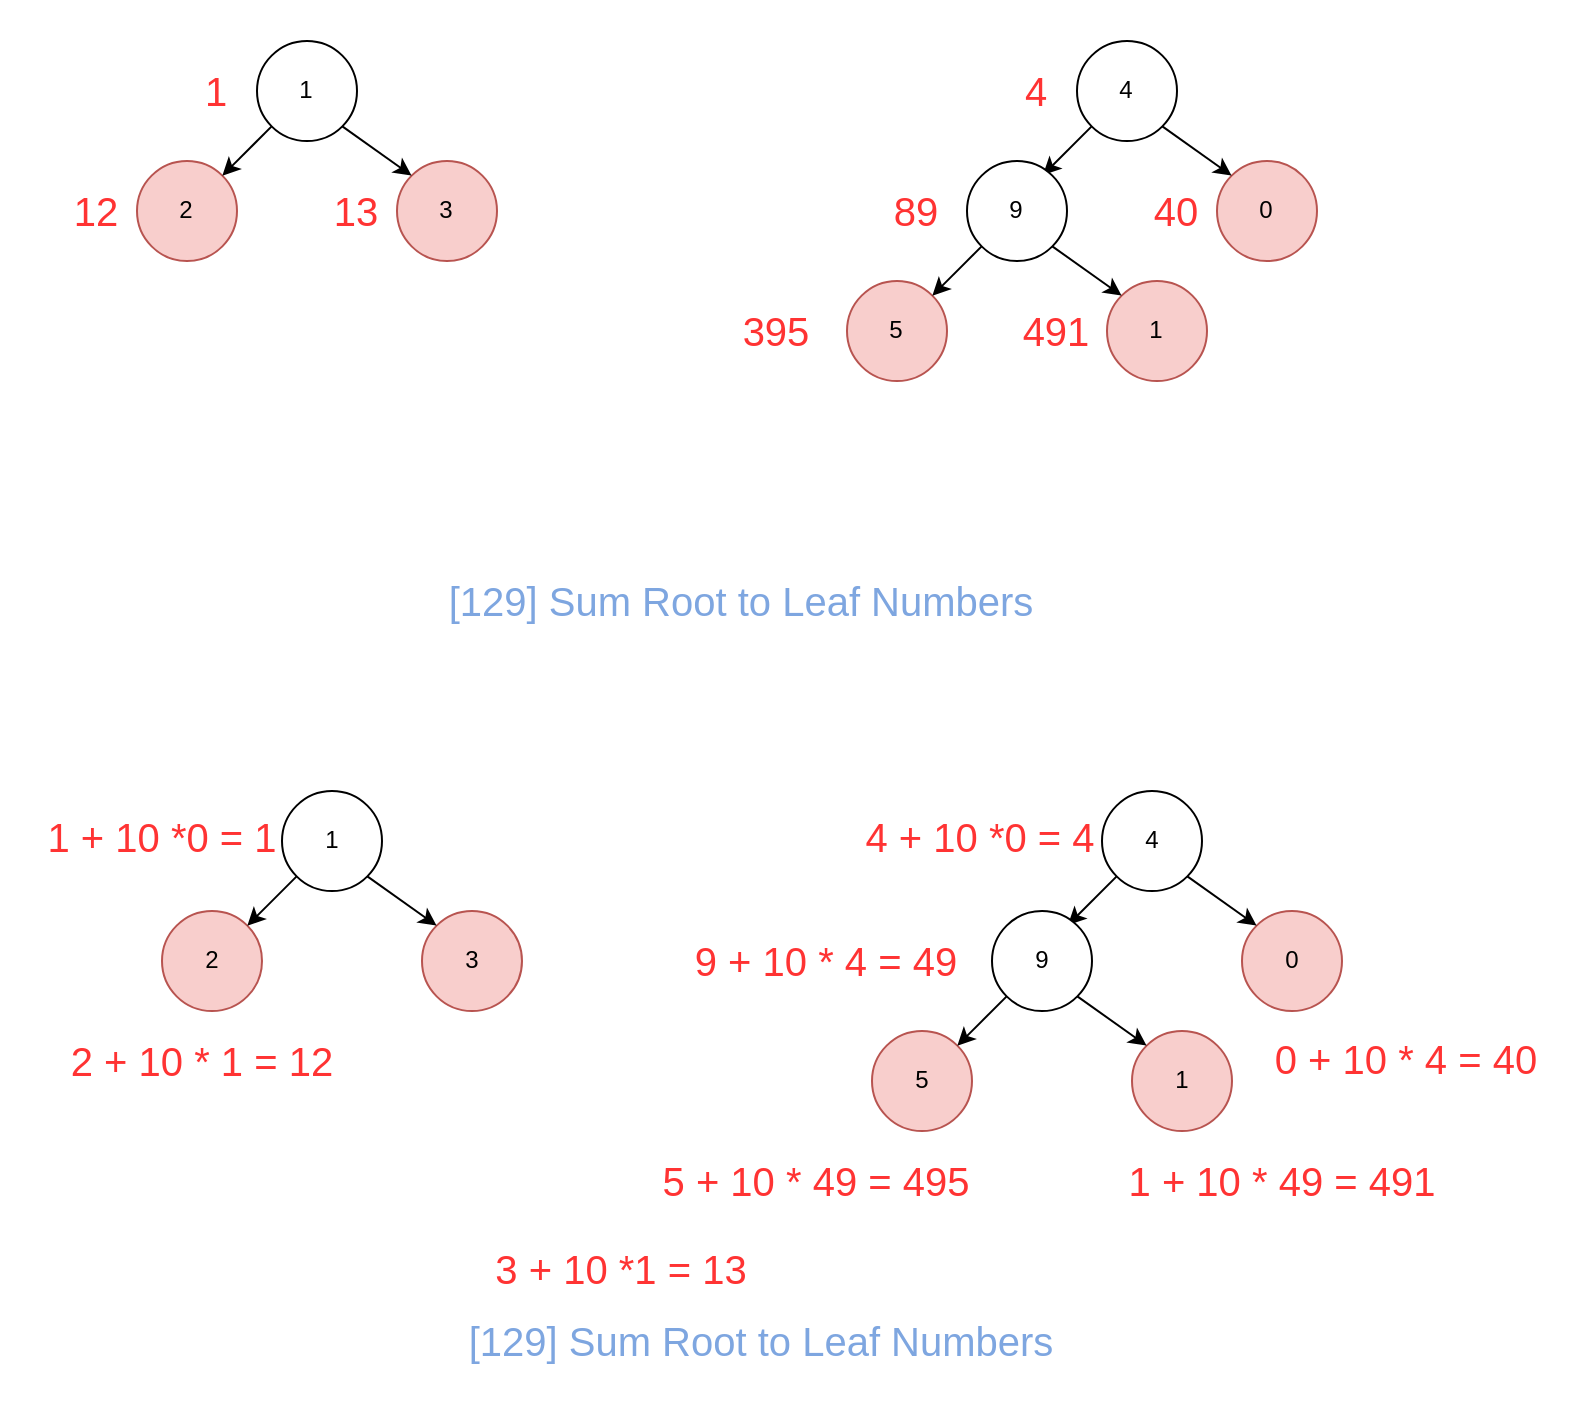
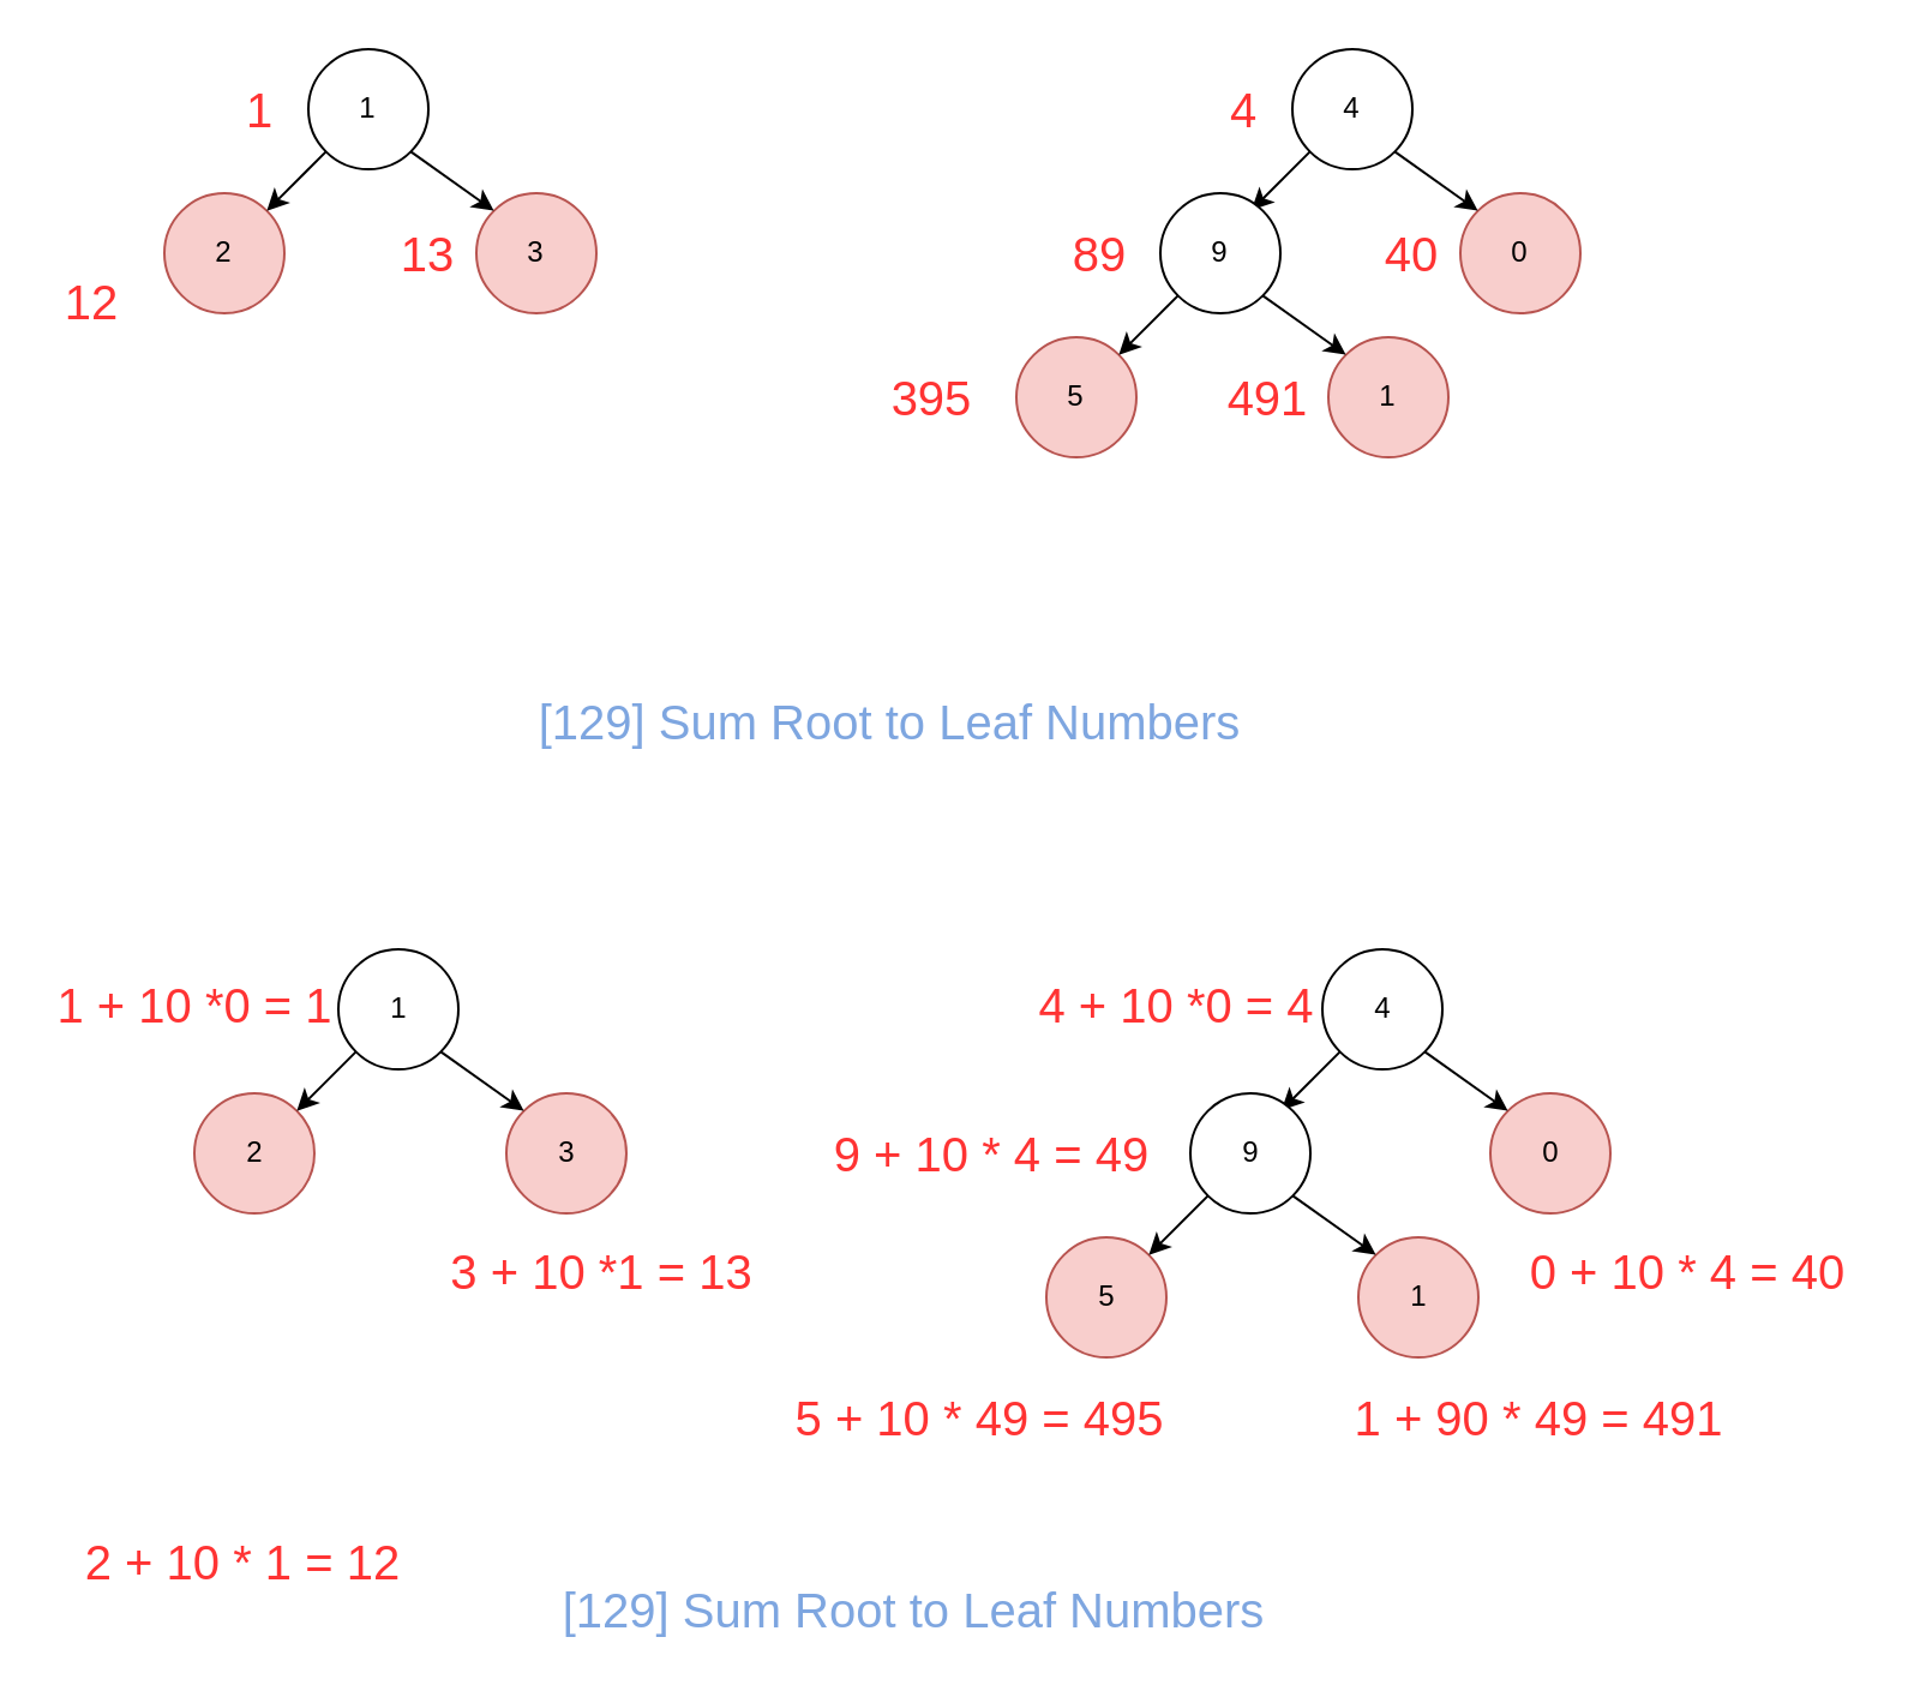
- <mxCell id="17" value="12" style="text;html=1;strokeColor=none;fillColor=none;align=center;verticalAlign=middle;whiteSpace=wrap;rounded=0;fontColor=#FF3333;fontSize=20;" vertex="1" parent="1"><mxGeometry x="28" y="95" width="40" height="20" as="geometry" /></mxCell>
+ <mxCell id="17" value="12" style="text;html=1;strokeColor=none;fillColor=none;align=center;verticalAlign=middle;whiteSpace=wrap;rounded=0;fontColor=#FF3333;fontSize=20;" vertex="1" parent="1"><mxGeometry x="18" y="115" width="40" height="20" as="geometry" /></mxCell>
- <mxCell id="38" value="2 + 10 * 1 = 12" style="text;html=1;strokeColor=none;fillColor=none;align=center;verticalAlign=middle;whiteSpace=wrap;rounded=0;fontColor=#FF3333;fontSize=20;" vertex="1" parent="1"><mxGeometry x="30.5" y="512.5" width="140" height="35" as="geometry" /></mxCell>
+ <mxCell id="38" value="2 + 10 * 1 = 12" style="text;html=1;strokeColor=none;fillColor=none;align=center;verticalAlign=middle;whiteSpace=wrap;rounded=0;fontColor=#FF3333;fontSize=20;" vertex="1" parent="1"><mxGeometry x="30.5" y="632.5" width="140" height="35" as="geometry" /></mxCell>
- <mxCell id="45" value="1 + 10 * 49 = 491" style="text;html=1;strokeColor=none;fillColor=none;align=center;verticalAlign=middle;whiteSpace=wrap;rounded=0;fontColor=#FF3333;fontSize=20;" vertex="1" parent="1"><mxGeometry x="545.5" y="570" width="190" height="40" as="geometry" /></mxCell>
+ <mxCell id="45" value="1 + 90 * 49 = 491" style="text;html=1;strokeColor=none;fillColor=none;align=center;verticalAlign=middle;whiteSpace=wrap;rounded=0;fontColor=#FF3333;fontSize=20;" vertex="1" parent="1"><mxGeometry x="545.5" y="570" width="190" height="40" as="geometry" /></mxCell>
- <mxCell id="39" value="3 + 10 *1 = 13" style="text;html=1;strokeColor=none;fillColor=none;align=center;verticalAlign=middle;whiteSpace=wrap;rounded=0;fontColor=#FF3333;fontSize=20;" vertex="1" parent="1"><mxGeometry x="243" y="623" width="135" height="22" as="geometry" /></mxCell>
+ <mxCell id="39" value="3 + 10 *1 = 13" style="text;html=1;strokeColor=none;fillColor=none;align=center;verticalAlign=middle;whiteSpace=wrap;rounded=0;fontColor=#FF3333;fontSize=20;" vertex="1" parent="1"><mxGeometry x="183" y="518" width="135" height="22" as="geometry" /></mxCell>
